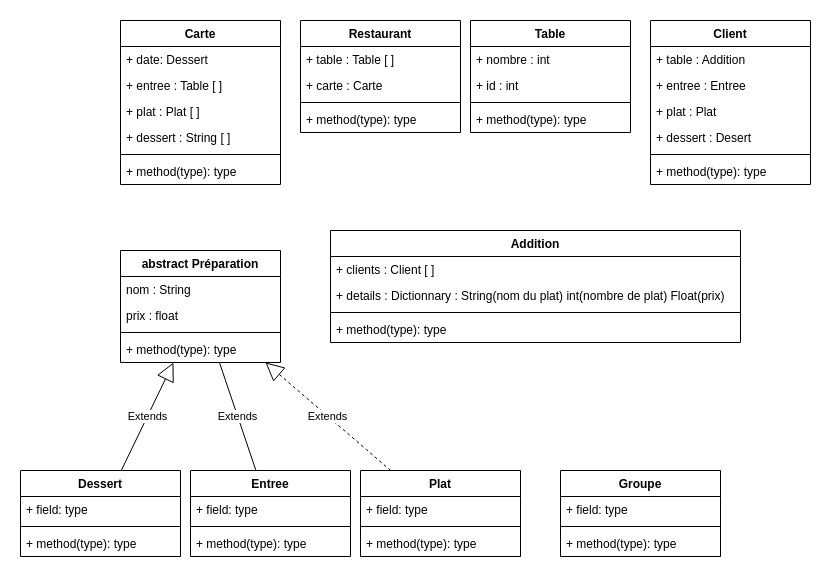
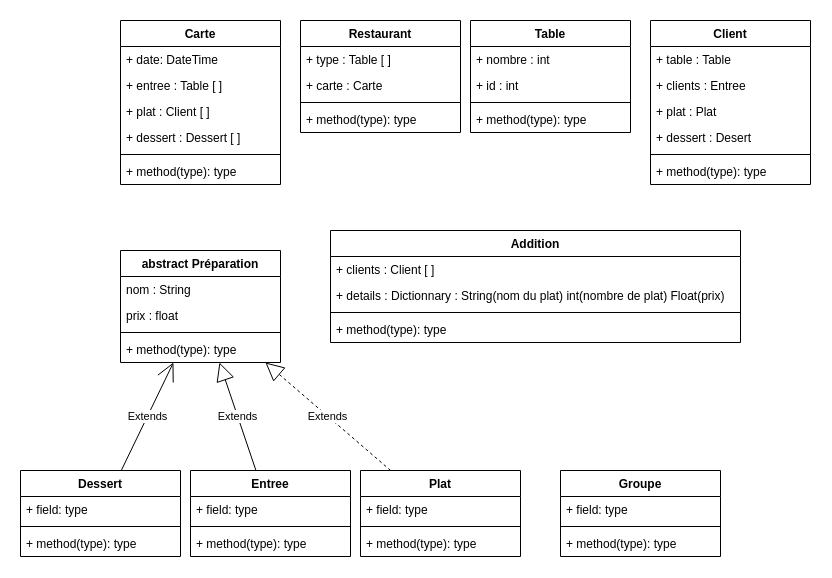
- <mxCell id="13" value="+ date: Dessert" style="text;strokeColor=none;fillColor=none;align=left;verticalAlign=top;spacingLeft=4;spacingRight=4;overflow=hidden;rotatable=0;points=[[0,0.5],[1,0.5]];portConstraint=eastwest;" vertex="1" parent="12"><mxGeometry y="26" width="160" height="26" as="geometry" /></mxCell>
+ <mxCell id="13" value="+ date: DateTime" style="text;strokeColor=none;fillColor=none;align=left;verticalAlign=top;spacingLeft=4;spacingRight=4;overflow=hidden;rotatable=0;points=[[0,0.5],[1,0.5]];portConstraint=eastwest;" vertex="1" parent="12"><mxGeometry y="26" width="160" height="26" as="geometry" /></mxCell>
- <mxCell id="3" value="+ table : Table [ ]&#10;" style="text;strokeColor=none;fillColor=none;align=left;verticalAlign=top;spacingLeft=4;spacingRight=4;overflow=hidden;rotatable=0;points=[[0,0.5],[1,0.5]];portConstraint=eastwest;" vertex="1" parent="2"><mxGeometry y="26" width="160" height="26" as="geometry" /></mxCell>
+ <mxCell id="3" value="+ type : Table [ ]&#10;" style="text;strokeColor=none;fillColor=none;align=left;verticalAlign=top;spacingLeft=4;spacingRight=4;overflow=hidden;rotatable=0;points=[[0,0.5],[1,0.5]];portConstraint=eastwest;" vertex="1" parent="2"><mxGeometry y="26" width="160" height="26" as="geometry" /></mxCell>
- <mxCell id="25" value="+ table : Addition" style="text;strokeColor=none;fillColor=none;align=left;verticalAlign=top;spacingLeft=4;spacingRight=4;overflow=hidden;rotatable=0;points=[[0,0.5],[1,0.5]];portConstraint=eastwest;" vertex="1" parent="24"><mxGeometry y="26" width="160" height="26" as="geometry" /></mxCell>
+ <mxCell id="25" value="+ table : Table" style="text;strokeColor=none;fillColor=none;align=left;verticalAlign=top;spacingLeft=4;spacingRight=4;overflow=hidden;rotatable=0;points=[[0,0.5],[1,0.5]];portConstraint=eastwest;" vertex="1" parent="24"><mxGeometry y="26" width="160" height="26" as="geometry" /></mxCell>
- <mxCell id="26" value="+ entree : Entree" style="text;strokeColor=none;fillColor=none;align=left;verticalAlign=top;spacingLeft=4;spacingRight=4;overflow=hidden;rotatable=0;points=[[0,0.5],[1,0.5]];portConstraint=eastwest;" vertex="1" parent="24"><mxGeometry y="52" width="160" height="26" as="geometry" /></mxCell>
+ <mxCell id="26" value="+ clients : Entree" style="text;strokeColor=none;fillColor=none;align=left;verticalAlign=top;spacingLeft=4;spacingRight=4;overflow=hidden;rotatable=0;points=[[0,0.5],[1,0.5]];portConstraint=eastwest;" vertex="1" parent="24"><mxGeometry y="52" width="160" height="26" as="geometry" /></mxCell>
- <mxCell id="15" value="+ plat : Plat [ ]" style="text;strokeColor=none;fillColor=none;align=left;verticalAlign=top;spacingLeft=4;spacingRight=4;overflow=hidden;rotatable=0;points=[[0,0.5],[1,0.5]];portConstraint=eastwest;" vertex="1" parent="12"><mxGeometry y="78" width="160" height="26" as="geometry" /></mxCell>
+ <mxCell id="15" value="+ plat : Client [ ]" style="text;strokeColor=none;fillColor=none;align=left;verticalAlign=top;spacingLeft=4;spacingRight=4;overflow=hidden;rotatable=0;points=[[0,0.5],[1,0.5]];portConstraint=eastwest;" vertex="1" parent="12"><mxGeometry y="78" width="160" height="26" as="geometry" /></mxCell>
- <mxCell id="16" value="+ dessert : String [ ]" style="text;strokeColor=none;fillColor=none;align=left;verticalAlign=top;spacingLeft=4;spacingRight=4;overflow=hidden;rotatable=0;points=[[0,0.5],[1,0.5]];portConstraint=eastwest;" vertex="1" parent="12"><mxGeometry y="104" width="160" height="26" as="geometry" /></mxCell>
+ <mxCell id="16" value="+ dessert : Dessert [ ]" style="text;strokeColor=none;fillColor=none;align=left;verticalAlign=top;spacingLeft=4;spacingRight=4;overflow=hidden;rotatable=0;points=[[0,0.5],[1,0.5]];portConstraint=eastwest;" vertex="1" parent="12"><mxGeometry y="104" width="160" height="26" as="geometry" /></mxCell>
- <mxCell id="53" value="Extends" style="endArrow=none;endSize=16;endFill=0;html=1;rounded=0;" edge="1" parent="1" source="44" target="19"><mxGeometry width="160" relative="1" as="geometry"><mxPoint x="130.773" y="480" as="sourcePoint" /><mxPoint x="182.947" y="372" as="targetPoint" /></mxGeometry></mxCell>
+ <mxCell id="53" value="Extends" style="endArrow=block;endSize=16;endFill=0;html=1;rounded=0;" edge="1" parent="1" source="44" target="19"><mxGeometry width="160" relative="1" as="geometry"><mxPoint x="130.773" y="480" as="sourcePoint" /><mxPoint x="182.947" y="372" as="targetPoint" /></mxGeometry></mxCell>
- <mxCell id="52" value="Extends" style="endArrow=block;endSize=16;endFill=0;html=1;rounded=0;" edge="1" parent="1" source="48" target="19"><mxGeometry width="160" relative="1" as="geometry"><mxPoint x="340" y="340" as="sourcePoint" /><mxPoint x="500" y="340" as="targetPoint" /></mxGeometry></mxCell>
+ <mxCell id="52" value="Extends" style="endArrow=open;endSize=16;endFill=0;html=1;rounded=0;" edge="1" parent="1" source="48" target="19"><mxGeometry width="160" relative="1" as="geometry"><mxPoint x="340" y="340" as="sourcePoint" /><mxPoint x="500" y="340" as="targetPoint" /></mxGeometry></mxCell>
